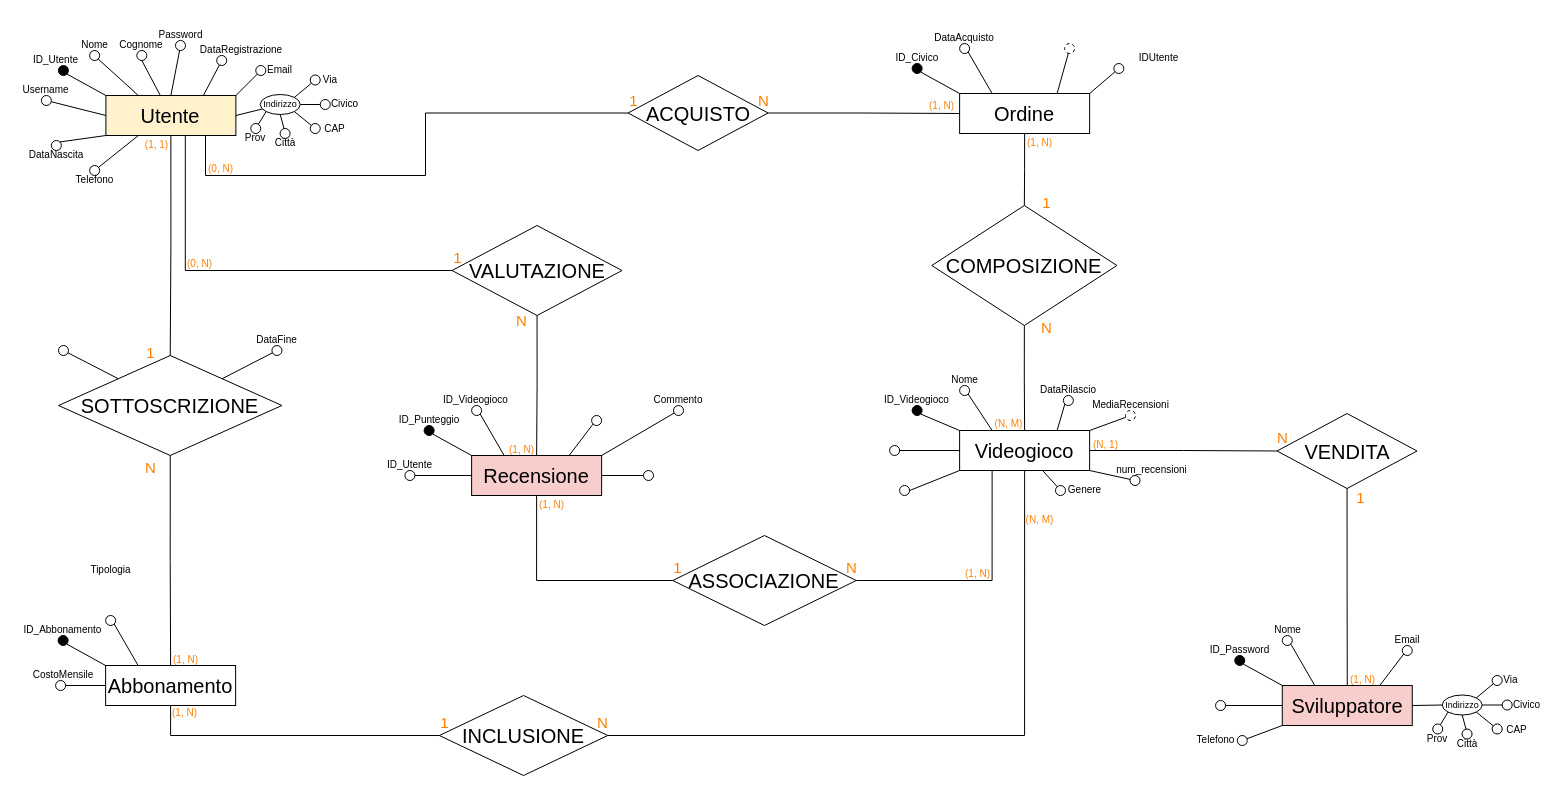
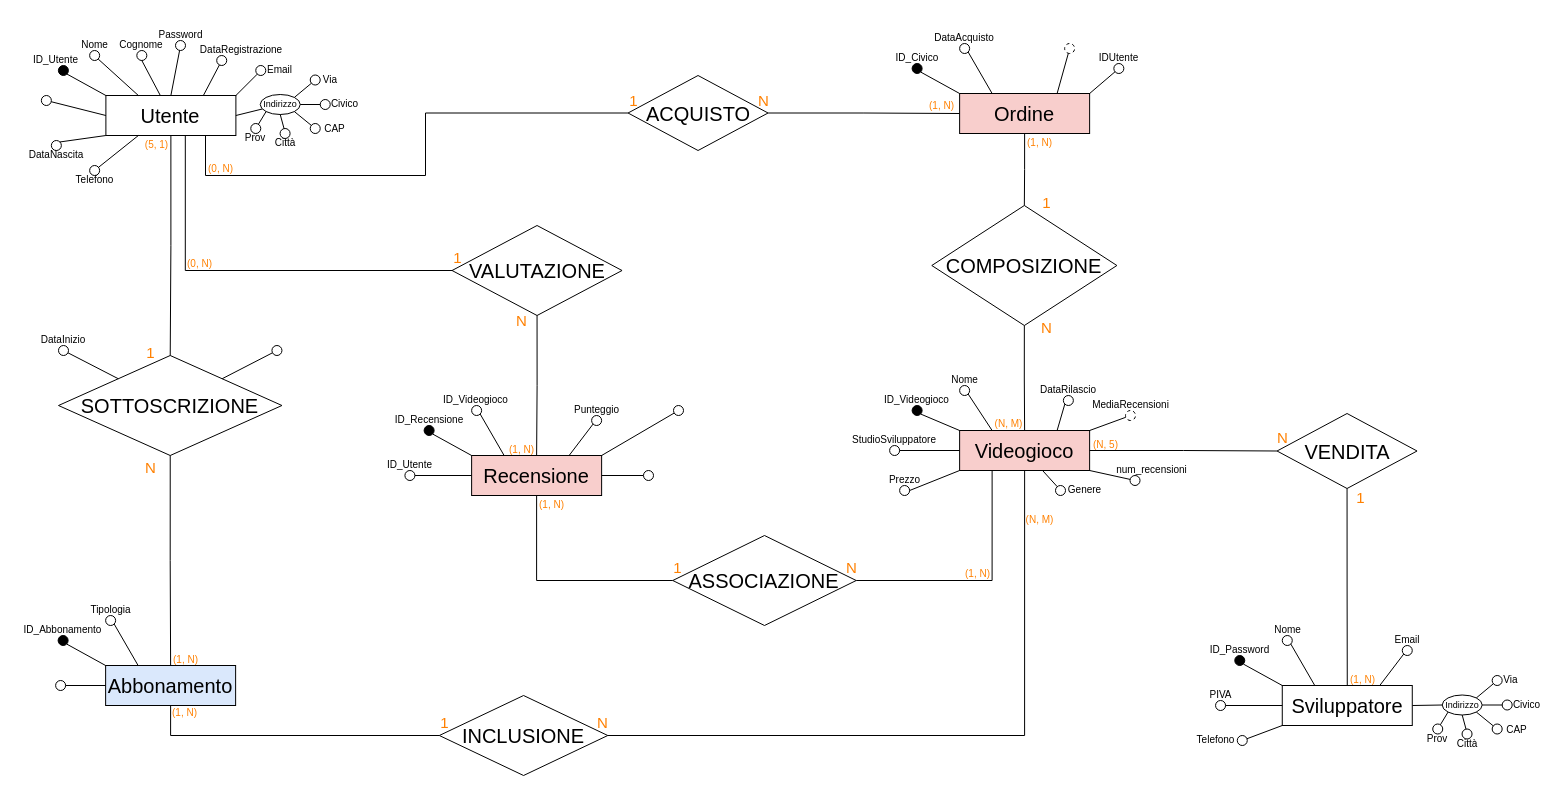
- <mxCell id="65" value="&lt;font style=&quot;font-size: 10px;&quot;&gt;IDUtente&lt;br&gt;&lt;/font&gt;" style="text;html=1;strokeColor=none;fillColor=none;align=center;verticalAlign=middle;whiteSpace=wrap;rounded=0;fontSize=20;fontFamily=Helvetica;fontColor=default;" parent="53" vertex="1"><mxGeometry x="282.81" y="20" width="49.06" height="20" as="geometry" /></mxCell>
+ <mxCell id="65" value="&lt;font style=&quot;font-size: 10px;&quot;&gt;IDUtente&lt;br&gt;&lt;/font&gt;" style="text;html=1;strokeColor=none;fillColor=none;align=center;verticalAlign=middle;whiteSpace=wrap;rounded=0;fontSize=20;fontFamily=Helvetica;fontColor=default;" parent="53" vertex="1"><mxGeometry x="242.81" y="20" width="49.06" height="20" as="geometry" /></mxCell>
- <mxCell id="152" value="&lt;font style=&quot;font-size: 10px;&quot;&gt;Username&lt;br&gt;&lt;/font&gt;" style="text;html=1;strokeColor=none;fillColor=none;align=center;verticalAlign=middle;whiteSpace=wrap;rounded=0;fontSize=20;fontFamily=Helvetica;fontColor=default;" parent="135" vertex="1"><mxGeometry y="55" width="49.06" height="20" as="geometry" /></mxCell>
- <mxCell id="55" value="Ordine" style="whiteSpace=wrap;html=1;align=center;hachureGap=4;fontFamily=Helvetica;fontSize=20;rounded=0;" parent="53" vertex="1"><mxGeometry x="108.12" y="70" width="130" height="40" as="geometry" /></mxCell>
+ <mxCell id="55" value="Ordine" style="whiteSpace=wrap;html=1;align=center;hachureGap=4;fontFamily=Helvetica;fontSize=20;rounded=0;fillColor=#f8cecc;" parent="53" vertex="1"><mxGeometry x="108.12" y="70" width="130" height="40" as="geometry" /></mxCell>
- <mxCell id="138" value="Utente" style="whiteSpace=wrap;html=1;align=center;hachureGap=4;fontFamily=Helvetica;fontSize=20;rounded=0;fillColor=#fff2cc;" parent="135" vertex="1"><mxGeometry x="84.06" y="75" width="130" height="40" as="geometry" /></mxCell>
+ <mxCell id="138" value="Utente" style="whiteSpace=wrap;html=1;align=center;hachureGap=4;fontFamily=Helvetica;fontSize=20;rounded=0;" parent="135" vertex="1"><mxGeometry x="84.06" y="75" width="130" height="40" as="geometry" /></mxCell>
- <mxCell id="134" value="&lt;font color=&quot;#ff8000&quot; style=&quot;font-size: 10px;&quot; face=&quot;Helvetica&quot;&gt;(1, 1)&lt;/font&gt;" style="text;html=1;align=center;verticalAlign=middle;resizable=0;points=[];autosize=1;fontSize=20;fontFamily=Architects Daughter;" parent="1" vertex="1"><mxGeometry x="130.7" y="120" width="50" height="40" as="geometry" /></mxCell>
+ <mxCell id="134" value="&lt;font color=&quot;#ff8000&quot; style=&quot;font-size: 10px;&quot; face=&quot;Helvetica&quot;&gt;(5, 1)&lt;/font&gt;" style="text;html=1;align=center;verticalAlign=middle;resizable=0;points=[];autosize=1;fontSize=20;fontFamily=Architects Daughter;" parent="1" vertex="1"><mxGeometry x="130.7" y="120" width="50" height="40" as="geometry" /></mxCell>
+ <mxCell id="110" value="&lt;span style=&quot;font-size: 10px;&quot;&gt;DataInizio&lt;/span&gt;" style="text;html=1;strokeColor=none;fillColor=none;align=center;verticalAlign=middle;whiteSpace=wrap;rounded=0;fontSize=20;fontFamily=Helvetica;fontColor=default;" parent="102" vertex="1"><mxGeometry x="10" width="50" height="20" as="geometry" /></mxCell>
- <mxCell id="111" value="&lt;span style=&quot;font-size: 10px;&quot;&gt;DataFine&lt;/span&gt;" style="text;html=1;strokeColor=none;fillColor=none;align=center;verticalAlign=middle;whiteSpace=wrap;rounded=0;fontSize=20;fontFamily=Helvetica;fontColor=default;" parent="102" vertex="1"><mxGeometry x="226.88" width="43.12" height="20" as="geometry" /></mxCell>
- <mxCell id="43" value="&lt;span style=&quot;font-size: 10px;&quot;&gt;Commento&lt;/span&gt;" style="text;html=1;strokeColor=none;fillColor=none;align=center;verticalAlign=middle;whiteSpace=wrap;rounded=0;fontSize=20;fontFamily=Helvetica;fontColor=default;" parent="31" vertex="1"><mxGeometry x="287.81" width="54.37" height="20" as="geometry" /></mxCell>
+ <mxCell id="44" value="&lt;span style=&quot;font-size: 10px;&quot;&gt;Punteggio&lt;/span&gt;" style="text;html=1;strokeColor=none;fillColor=none;align=center;verticalAlign=middle;whiteSpace=wrap;rounded=0;fontSize=20;fontFamily=Helvetica;fontColor=default;" parent="31" vertex="1"><mxGeometry x="210.62" y="10" width="45" height="20" as="geometry" /></mxCell>
- <mxCell id="47" value="&lt;font style=&quot;font-size: 10px;&quot;&gt;ID_Punteggio&lt;/font&gt;" style="text;html=1;strokeColor=none;fillColor=none;align=center;verticalAlign=middle;whiteSpace=wrap;rounded=0;fontSize=20;fontFamily=Helvetica;fontColor=default;" parent="45" vertex="1"><mxGeometry x="-27.5" width="70" height="20" as="geometry" /></mxCell>
+ <mxCell id="47" value="&lt;font style=&quot;font-size: 10px;&quot;&gt;ID_Recensione&lt;/font&gt;" style="text;html=1;strokeColor=none;fillColor=none;align=center;verticalAlign=middle;whiteSpace=wrap;rounded=0;fontSize=20;fontFamily=Helvetica;fontColor=default;" parent="45" vertex="1"><mxGeometry x="-27.5" width="70" height="20" as="geometry" /></mxCell>
+ <mxCell id="20" value="&lt;font style=&quot;font-size: 10px;&quot;&gt;StudioSviluppatore&lt;/font&gt;" style="text;html=1;strokeColor=none;fillColor=none;align=center;verticalAlign=middle;whiteSpace=wrap;rounded=0;fontSize=20;fontFamily=Helvetica;fontColor=default;" parent="2" vertex="1"><mxGeometry y="60" width="86.25" height="20" as="geometry" /></mxCell>
- <mxCell id="28" value="&lt;font color=&quot;#ff8000&quot; style=&quot;font-size: 10px;&quot; face=&quot;Helvetica&quot;&gt;(N, 1)&lt;/font&gt;" style="text;html=1;align=center;verticalAlign=middle;resizable=0;points=[];autosize=1;fontSize=20;fontFamily=Architects Daughter;" parent="2" vertex="1"><mxGeometry x="228.53" y="55" width="50" height="40" as="geometry" /></mxCell>
+ <mxCell id="28" value="&lt;font color=&quot;#ff8000&quot; style=&quot;font-size: 10px;&quot; face=&quot;Helvetica&quot;&gt;(N, 5)&lt;/font&gt;" style="text;html=1;align=center;verticalAlign=middle;resizable=0;points=[];autosize=1;fontSize=20;fontFamily=Architects Daughter;" parent="2" vertex="1"><mxGeometry x="228.53" y="55" width="50" height="40" as="geometry" /></mxCell>
- <mxCell id="4" value="Videogioco" style="whiteSpace=wrap;html=1;align=center;hachureGap=4;fontFamily=Helvetica;fontSize=20;rounded=0;" parent="2" vertex="1"><mxGeometry x="108.12" y="65" width="130" height="40" as="geometry" /></mxCell>
+ <mxCell id="4" value="Videogioco" style="whiteSpace=wrap;html=1;align=center;hachureGap=4;fontFamily=Helvetica;fontSize=20;rounded=0;fillColor=#f8cecc;" parent="2" vertex="1"><mxGeometry x="108.12" y="65" width="130" height="40" as="geometry" /></mxCell>
+ <mxCell id="25" value="&lt;font style=&quot;font-size: 10px;&quot;&gt;Prezzo&lt;br&gt;&lt;/font&gt;" style="text;html=1;strokeColor=none;fillColor=none;align=center;verticalAlign=middle;whiteSpace=wrap;rounded=0;fontSize=20;fontFamily=Helvetica;fontColor=default;" parent="2" vertex="1"><mxGeometry x="31.87" y="100" width="42.5" height="20" as="geometry" /></mxCell>
- <mxCell id="74" value="&lt;font style=&quot;font-size: 10px;&quot;&gt;Tipologia&lt;/font&gt;" style="text;html=1;strokeColor=none;fillColor=none;align=center;verticalAlign=middle;whiteSpace=wrap;rounded=0;fontSize=20;fontFamily=Helvetica;fontColor=default;" parent="1" vertex="1"><mxGeometry x="90.58" y="555" width="39.07" height="20" as="geometry" /></mxCell>
+ <mxCell id="74" value="&lt;font style=&quot;font-size: 10px;&quot;&gt;Tipologia&lt;/font&gt;" style="text;html=1;strokeColor=none;fillColor=none;align=center;verticalAlign=middle;whiteSpace=wrap;rounded=0;fontSize=20;fontFamily=Helvetica;fontColor=default;" parent="1" vertex="1"><mxGeometry x="90.58" y="595" width="39.07" height="20" as="geometry" /></mxCell>
- <mxCell id="75" value="&lt;span style=&quot;font-size: 10px;&quot;&gt;CostoMensile&lt;/span&gt;" style="text;html=1;strokeColor=none;fillColor=none;align=center;verticalAlign=middle;whiteSpace=wrap;rounded=0;fontSize=20;fontFamily=Helvetica;fontColor=default;" parent="1" vertex="1"><mxGeometry x="30.58" y="660" width="64.07" height="20" as="geometry" /></mxCell>
- <mxCell id="69" value="Abbonamento" style="whiteSpace=wrap;html=1;align=center;hachureGap=4;fontFamily=Helvetica;fontSize=20;rounded=0;" parent="1" vertex="1"><mxGeometry x="105.12" y="665" width="130" height="40" as="geometry" /></mxCell>
+ <mxCell id="69" value="Abbonamento" style="whiteSpace=wrap;html=1;align=center;hachureGap=4;fontFamily=Helvetica;fontSize=20;rounded=0;fillColor=#dae8fc;" parent="1" vertex="1"><mxGeometry x="105.12" y="665" width="130" height="40" as="geometry" /></mxCell>
+ <mxCell id="218" value="&lt;font style=&quot;font-size: 10px;&quot;&gt;PIVA&lt;br&gt;&lt;/font&gt;" style="text;html=1;strokeColor=none;fillColor=none;align=center;verticalAlign=middle;whiteSpace=wrap;rounded=0;fontSize=20;fontFamily=Helvetica;fontColor=default;" parent="183" vertex="1"><mxGeometry y="65" width="90.93" height="20" as="geometry" /></mxCell>
- <mxCell id="202" value="Sviluppatore" style="whiteSpace=wrap;html=1;align=center;hachureGap=4;fontFamily=Helvetica;fontSize=20;rounded=0;fillColor=#f8cecc;" parent="183" vertex="1"><mxGeometry x="107.18" y="70" width="130" height="40" as="geometry" /></mxCell>
+ <mxCell id="202" value="Sviluppatore" style="whiteSpace=wrap;html=1;align=center;hachureGap=4;fontFamily=Helvetica;fontSize=20;rounded=0;" parent="183" vertex="1"><mxGeometry x="107.18" y="70" width="130" height="40" as="geometry" /></mxCell>
